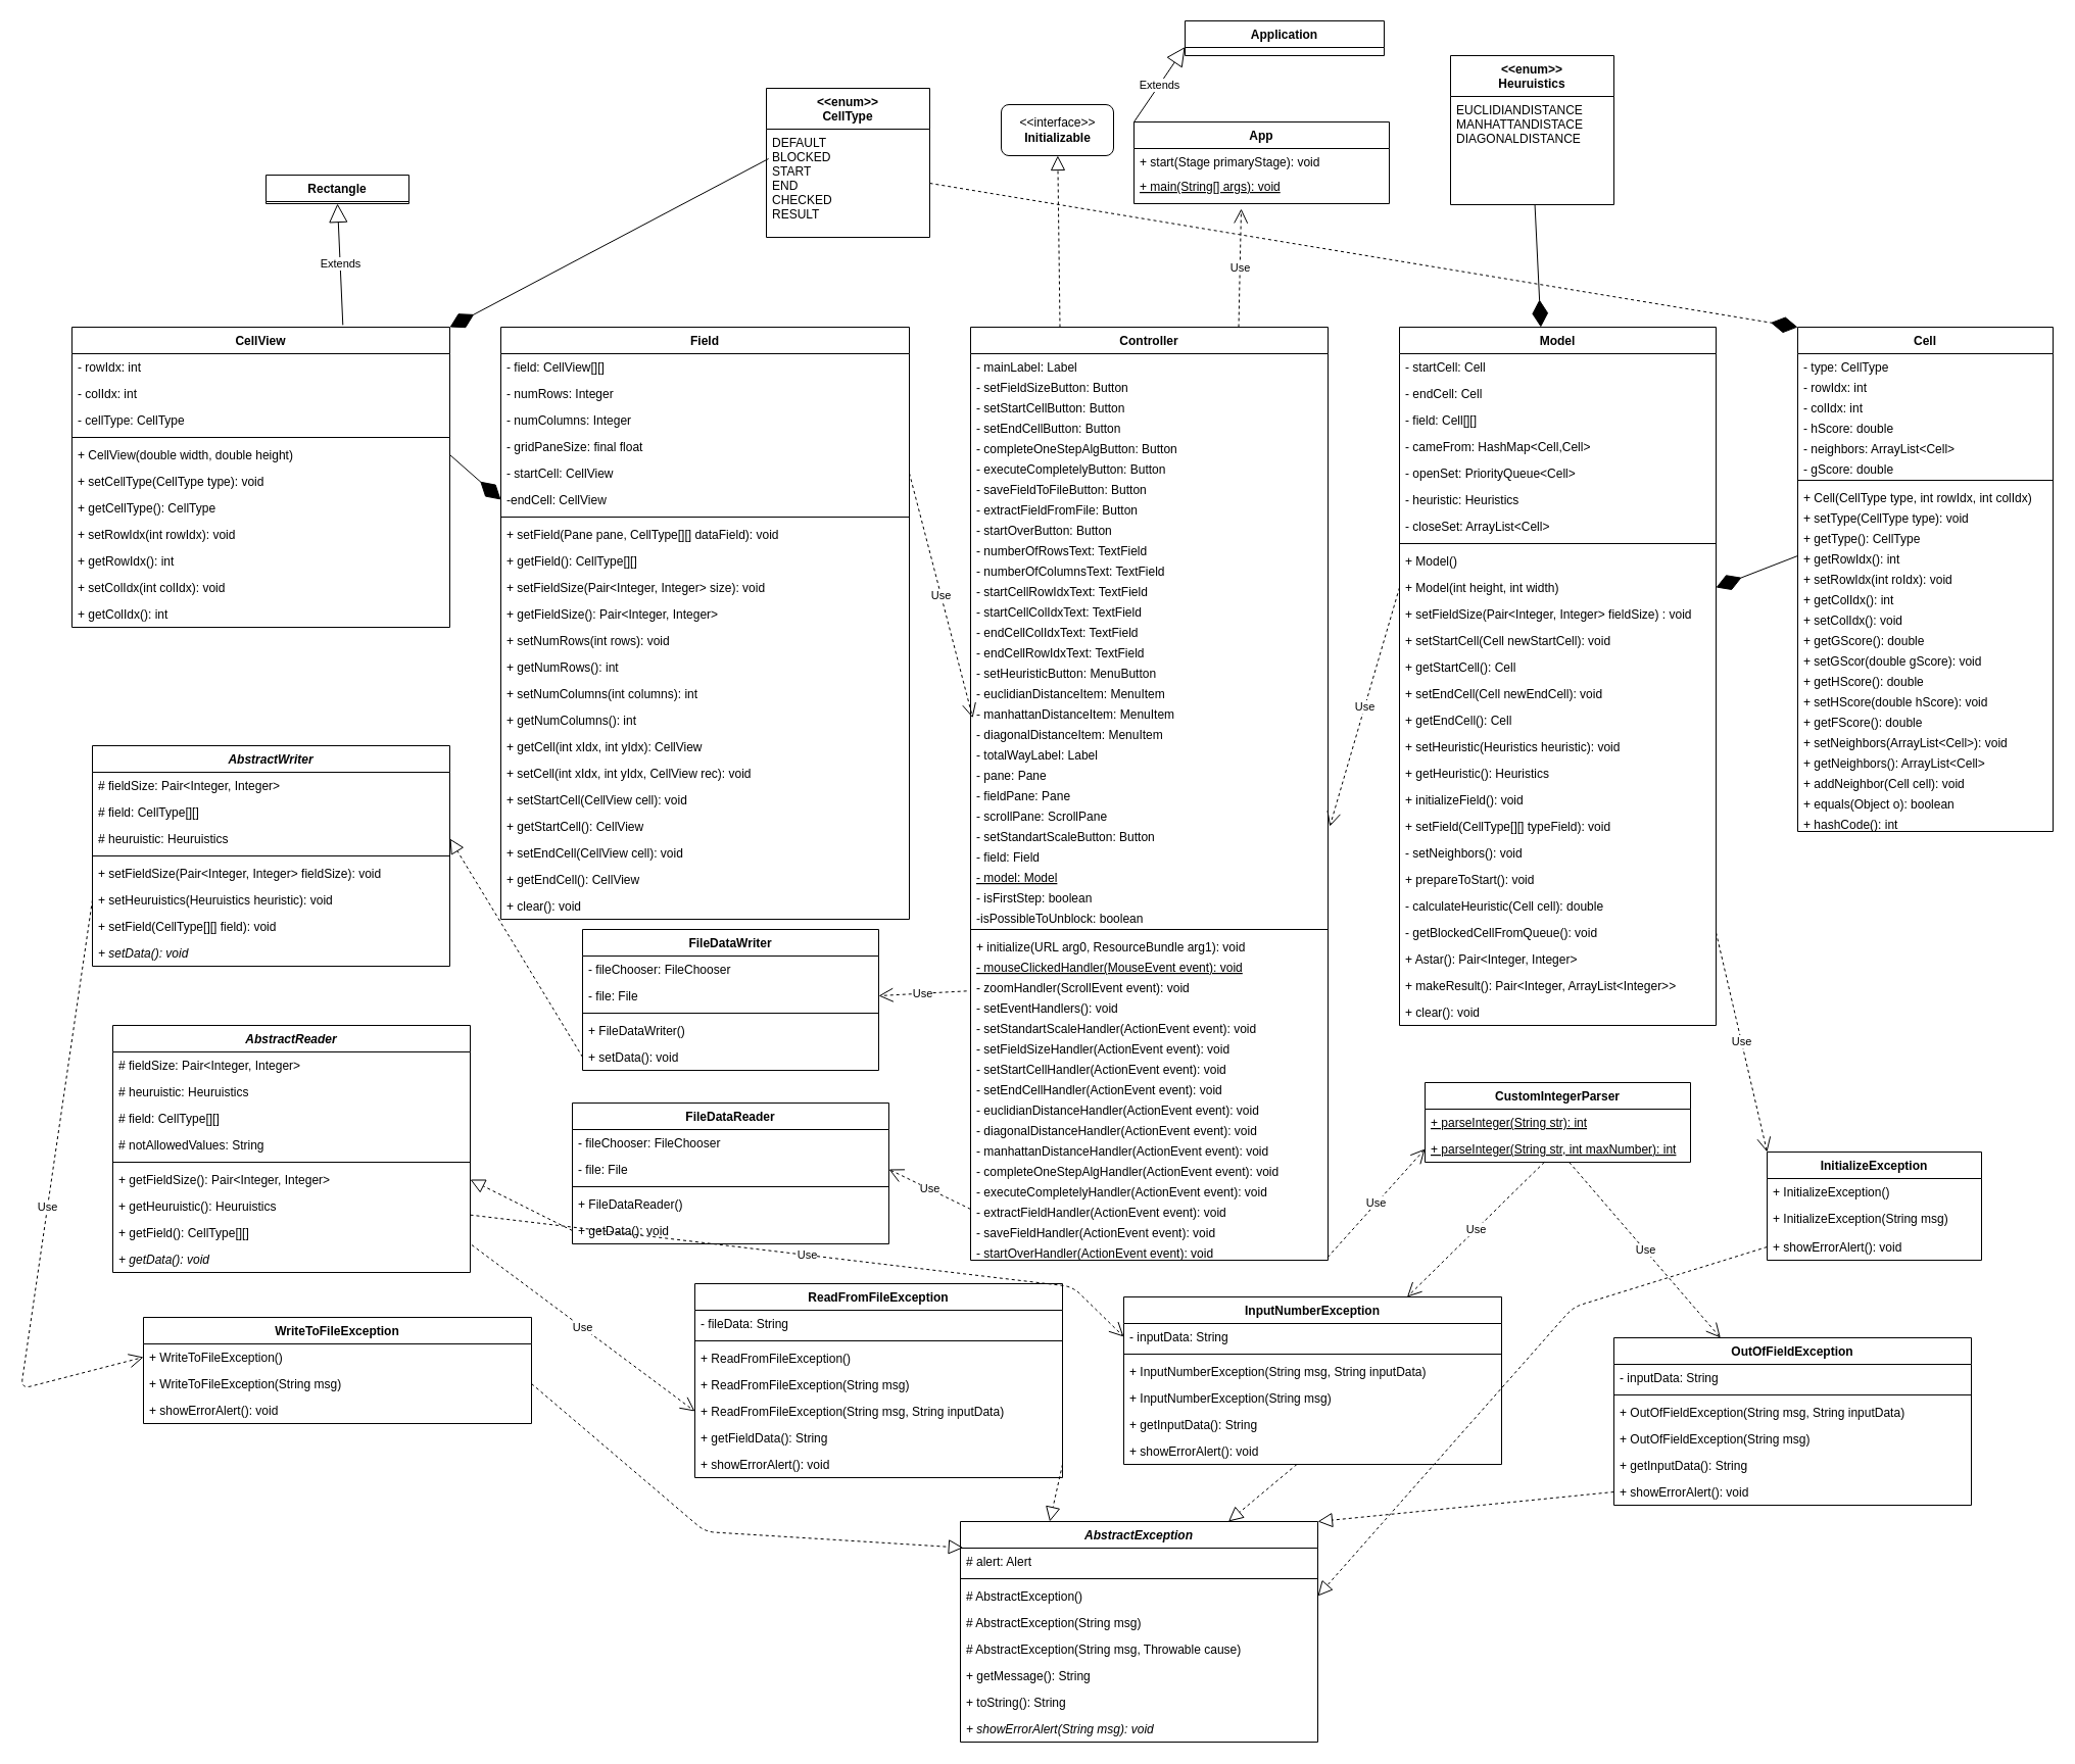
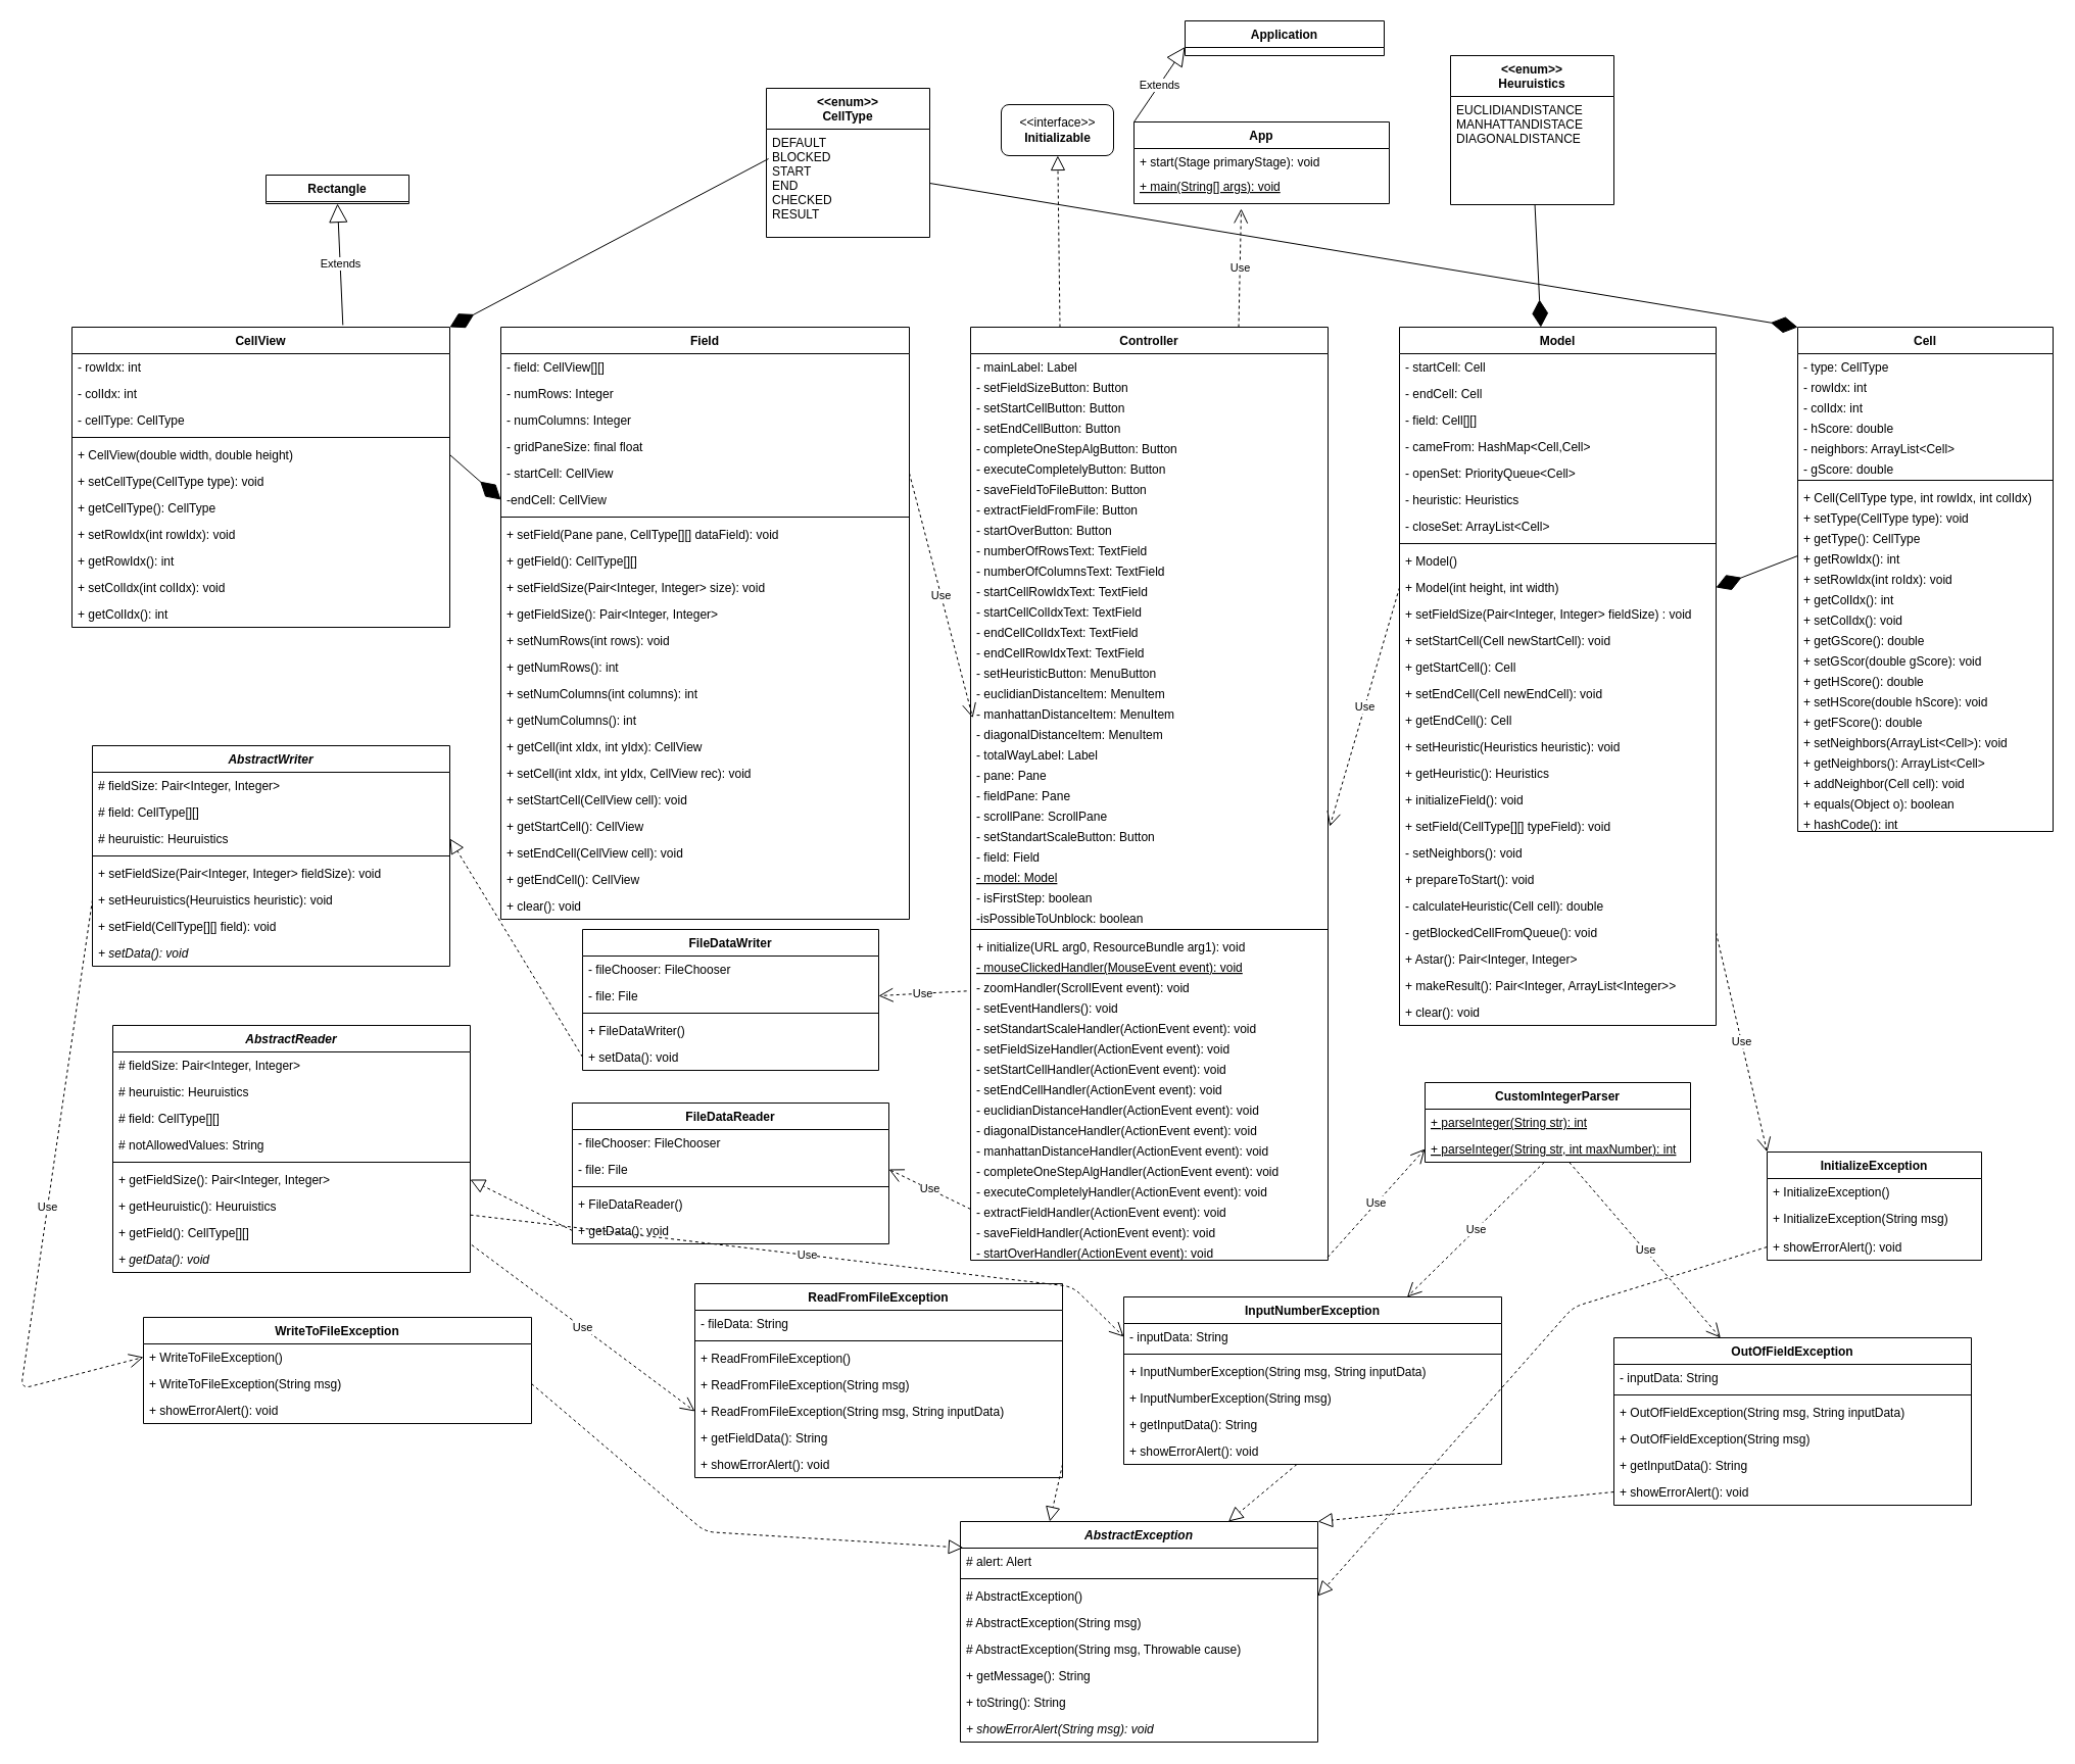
- <mxCell id="227" value="" style="endArrow=diamondThin;endFill=1;endSize=24;html=1;exitX=1;exitY=0.5;exitDx=0;exitDy=0;entryX=0;entryY=0;entryDx=0;entryDy=0;dashed=1;" parent="1" source="52" target="57" edge="1"><mxGeometry width="160" relative="1" as="geometry"><mxPoint x="880" y="260" as="sourcePoint" /><mxPoint x="1040" y="260" as="targetPoint" /></mxGeometry></mxCell>
+ <mxCell id="227" value="" style="endArrow=diamondThin;endFill=1;endSize=24;html=1;exitX=1;exitY=0.5;exitDx=0;exitDy=0;entryX=0;entryY=0;entryDx=0;entryDy=0;" parent="1" source="52" target="57" edge="1"><mxGeometry width="160" relative="1" as="geometry"><mxPoint x="880" y="260" as="sourcePoint" /><mxPoint x="1040" y="260" as="targetPoint" /></mxGeometry></mxCell>
